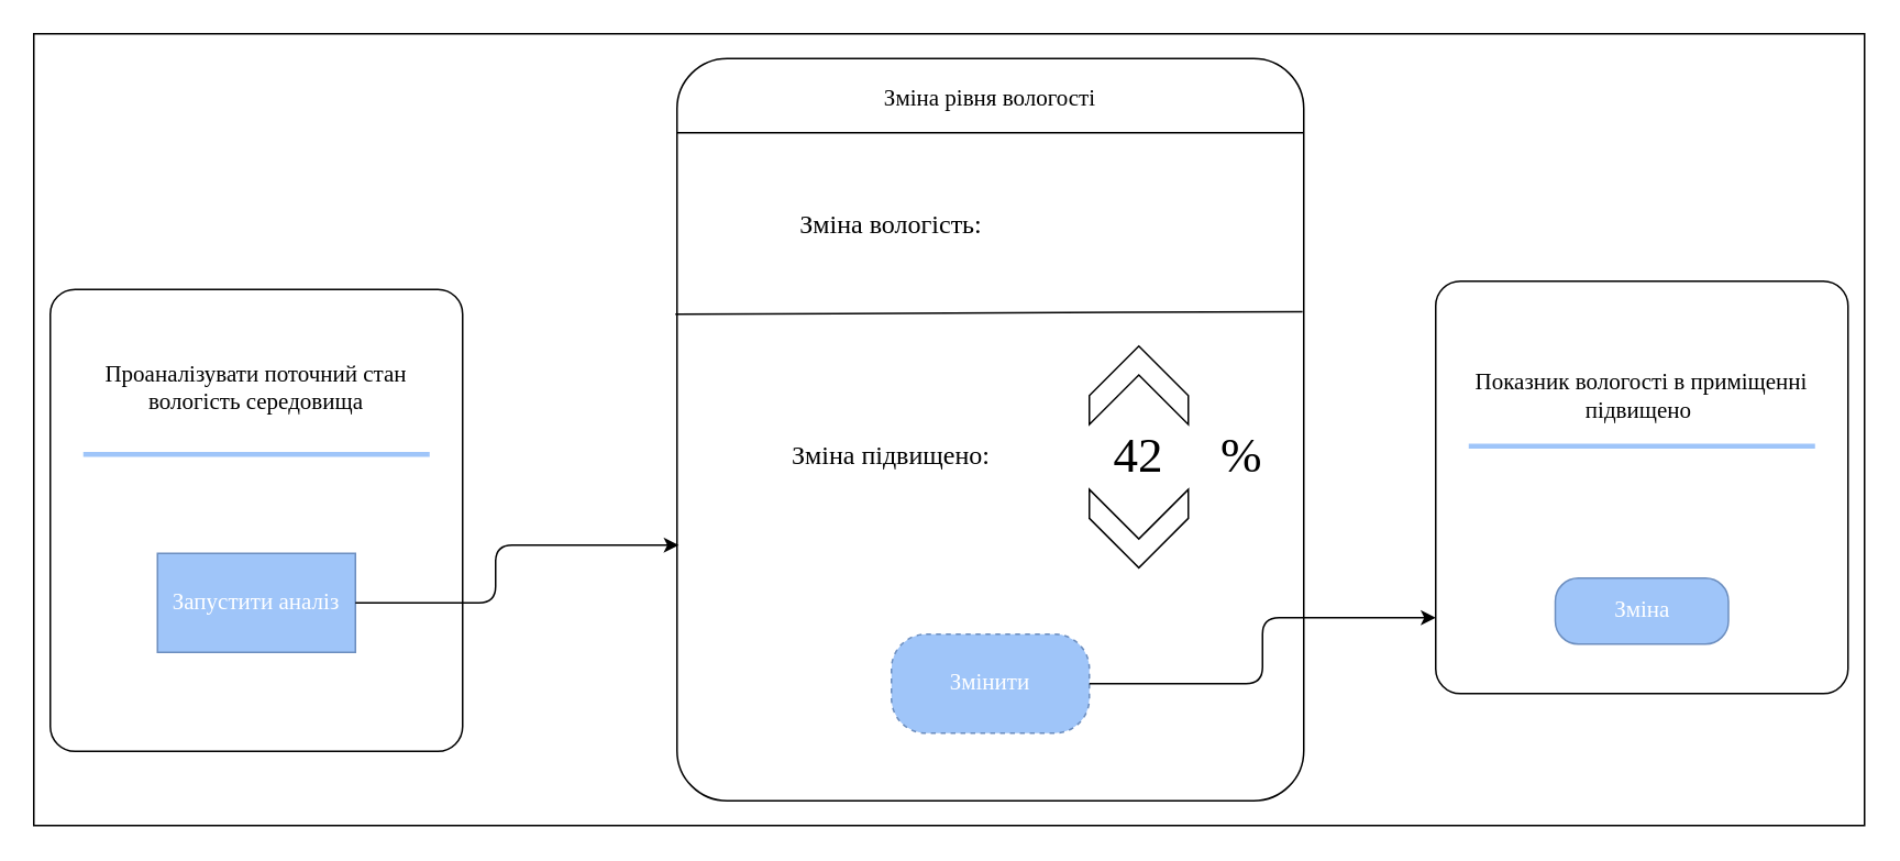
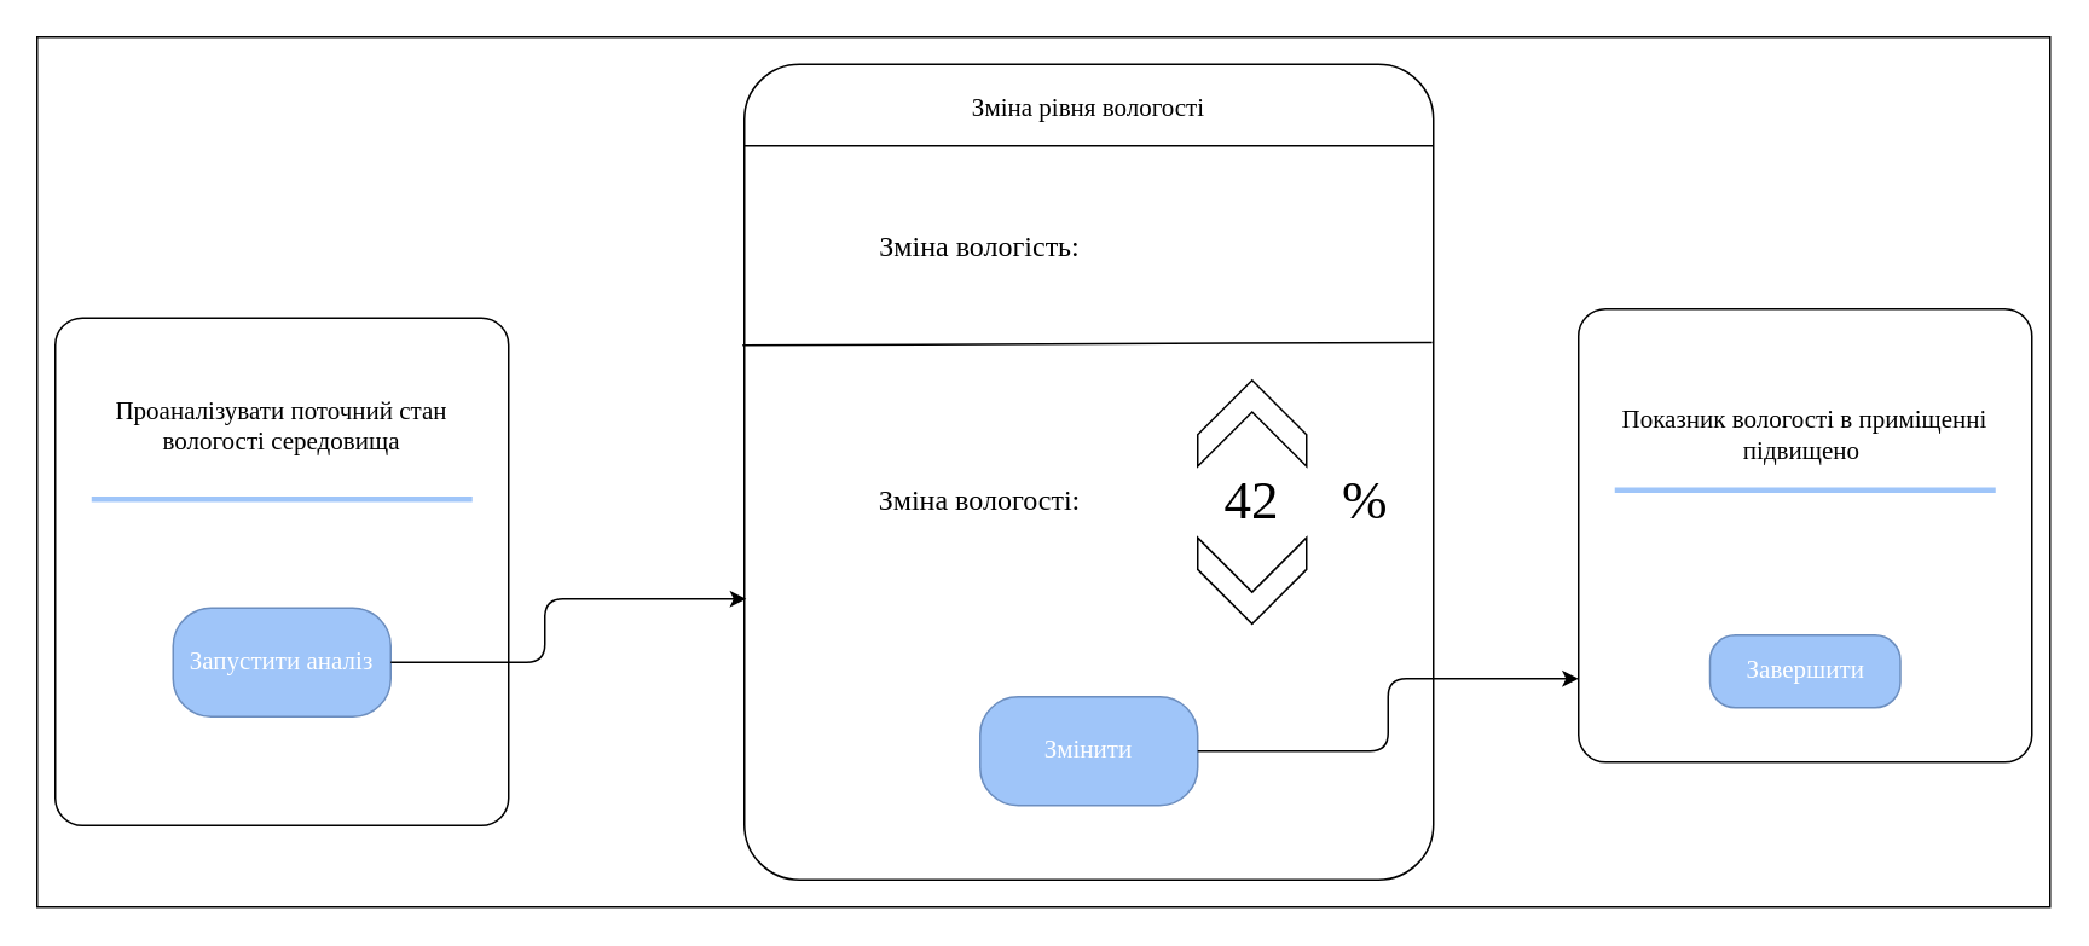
- <mxCell id="4" value="Проаналізувати поточний стан вологість середовища" style="text;html=1;strokeColor=none;fillColor=none;align=center;verticalAlign=middle;whiteSpace=wrap;rounded=0;fontFamily=Verdana;fontSize=14;" parent="1" vertex="1"><mxGeometry x="50" y="195" width="210" height="80" as="geometry" /></mxCell>
+ <mxCell id="4" value="Проаналізувати поточний стан вологості середовища" style="text;html=1;strokeColor=none;fillColor=none;align=center;verticalAlign=middle;whiteSpace=wrap;rounded=0;fontFamily=Verdana;fontSize=14;" parent="1" vertex="1"><mxGeometry x="50" y="195" width="210" height="80" as="geometry" /></mxCell>
- <mxCell id="12" value="Зміна підвищено:" style="text;html=1;strokeColor=none;fillColor=none;align=center;verticalAlign=middle;whiteSpace=wrap;rounded=0;fontFamily=Verdana;fontSize=16;" parent="1" vertex="1"><mxGeometry x="430" y="255" width="220" height="40" as="geometry" /></mxCell>
+ <mxCell id="12" value="Зміна вологості:" style="text;html=1;strokeColor=none;fillColor=none;align=center;verticalAlign=middle;whiteSpace=wrap;rounded=0;fontFamily=Verdana;fontSize=16;" parent="1" vertex="1"><mxGeometry x="430" y="255" width="220" height="40" as="geometry" /></mxCell>
- <mxCell id="5" value="Запустити аналіз" style="whiteSpace=wrap;html=1;fontFamily=Verdana;fontSize=14;fillColor=#9FC5F9;strokeColor=#6c8ebf;fontColor=#ffffff;arcSize=35;rounded=0;" parent="1" vertex="1"><mxGeometry x="95" y="335" width="120" height="60" as="geometry" /></mxCell>
+ <mxCell id="5" value="Запустити аналіз" style="rounded=1;whiteSpace=wrap;html=1;fontFamily=Verdana;fontSize=14;fillColor=#9FC5F9;strokeColor=#6c8ebf;fontColor=#ffffff;arcSize=35;" parent="1" vertex="1"><mxGeometry x="95" y="335" width="120" height="60" as="geometry" /></mxCell>
- <mxCell id="23" value="Зміна" style="rounded=1;whiteSpace=wrap;html=1;fontFamily=Verdana;fontSize=14;fillColor=#9FC5F9;strokeColor=#6c8ebf;fontColor=#ffffff;arcSize=35;" vertex="1" parent="1"><mxGeometry x="942.5" y="350" width="105" height="40" as="geometry" /></mxCell>
+ <mxCell id="23" value="Завершити" style="rounded=1;whiteSpace=wrap;html=1;fontFamily=Verdana;fontSize=14;fillColor=#9FC5F9;strokeColor=#6c8ebf;fontColor=#ffffff;arcSize=35;" vertex="1" parent="1"><mxGeometry x="942.5" y="350" width="105" height="40" as="geometry" /></mxCell>
- <mxCell id="17" value="Змінити" style="rounded=1;whiteSpace=wrap;html=1;fontFamily=Verdana;fontSize=14;fillColor=#9FC5F9;strokeColor=#6c8ebf;fontColor=#ffffff;arcSize=35;dashed=1;" parent="1" vertex="1"><mxGeometry x="540" y="384" width="120" height="60" as="geometry" /></mxCell>
+ <mxCell id="17" value="Змінити" style="rounded=1;whiteSpace=wrap;html=1;fontFamily=Verdana;fontSize=14;fillColor=#9FC5F9;strokeColor=#6c8ebf;fontColor=#ffffff;arcSize=35;" parent="1" vertex="1"><mxGeometry x="540" y="384" width="120" height="60" as="geometry" /></mxCell>
